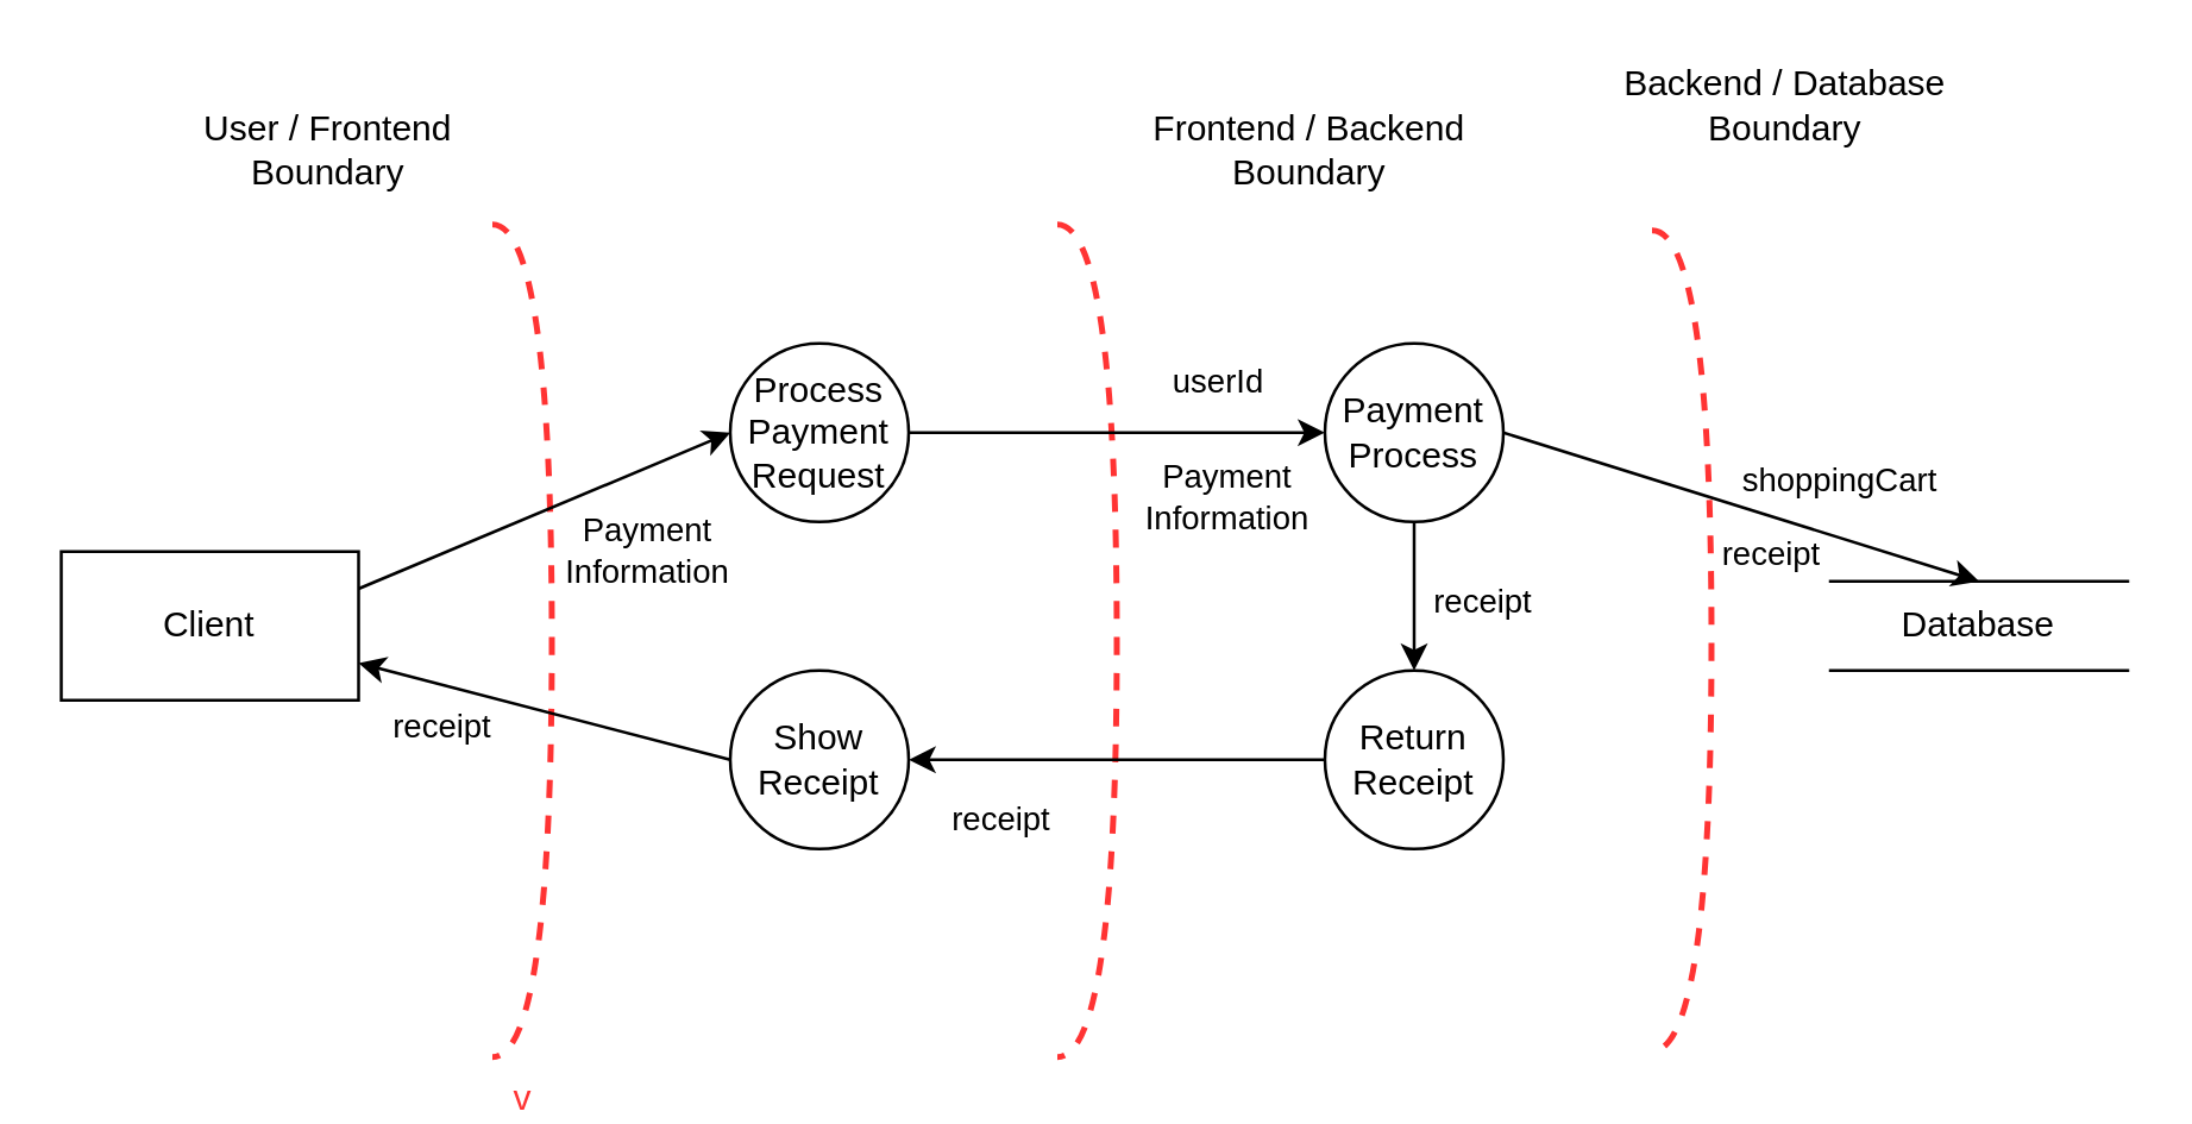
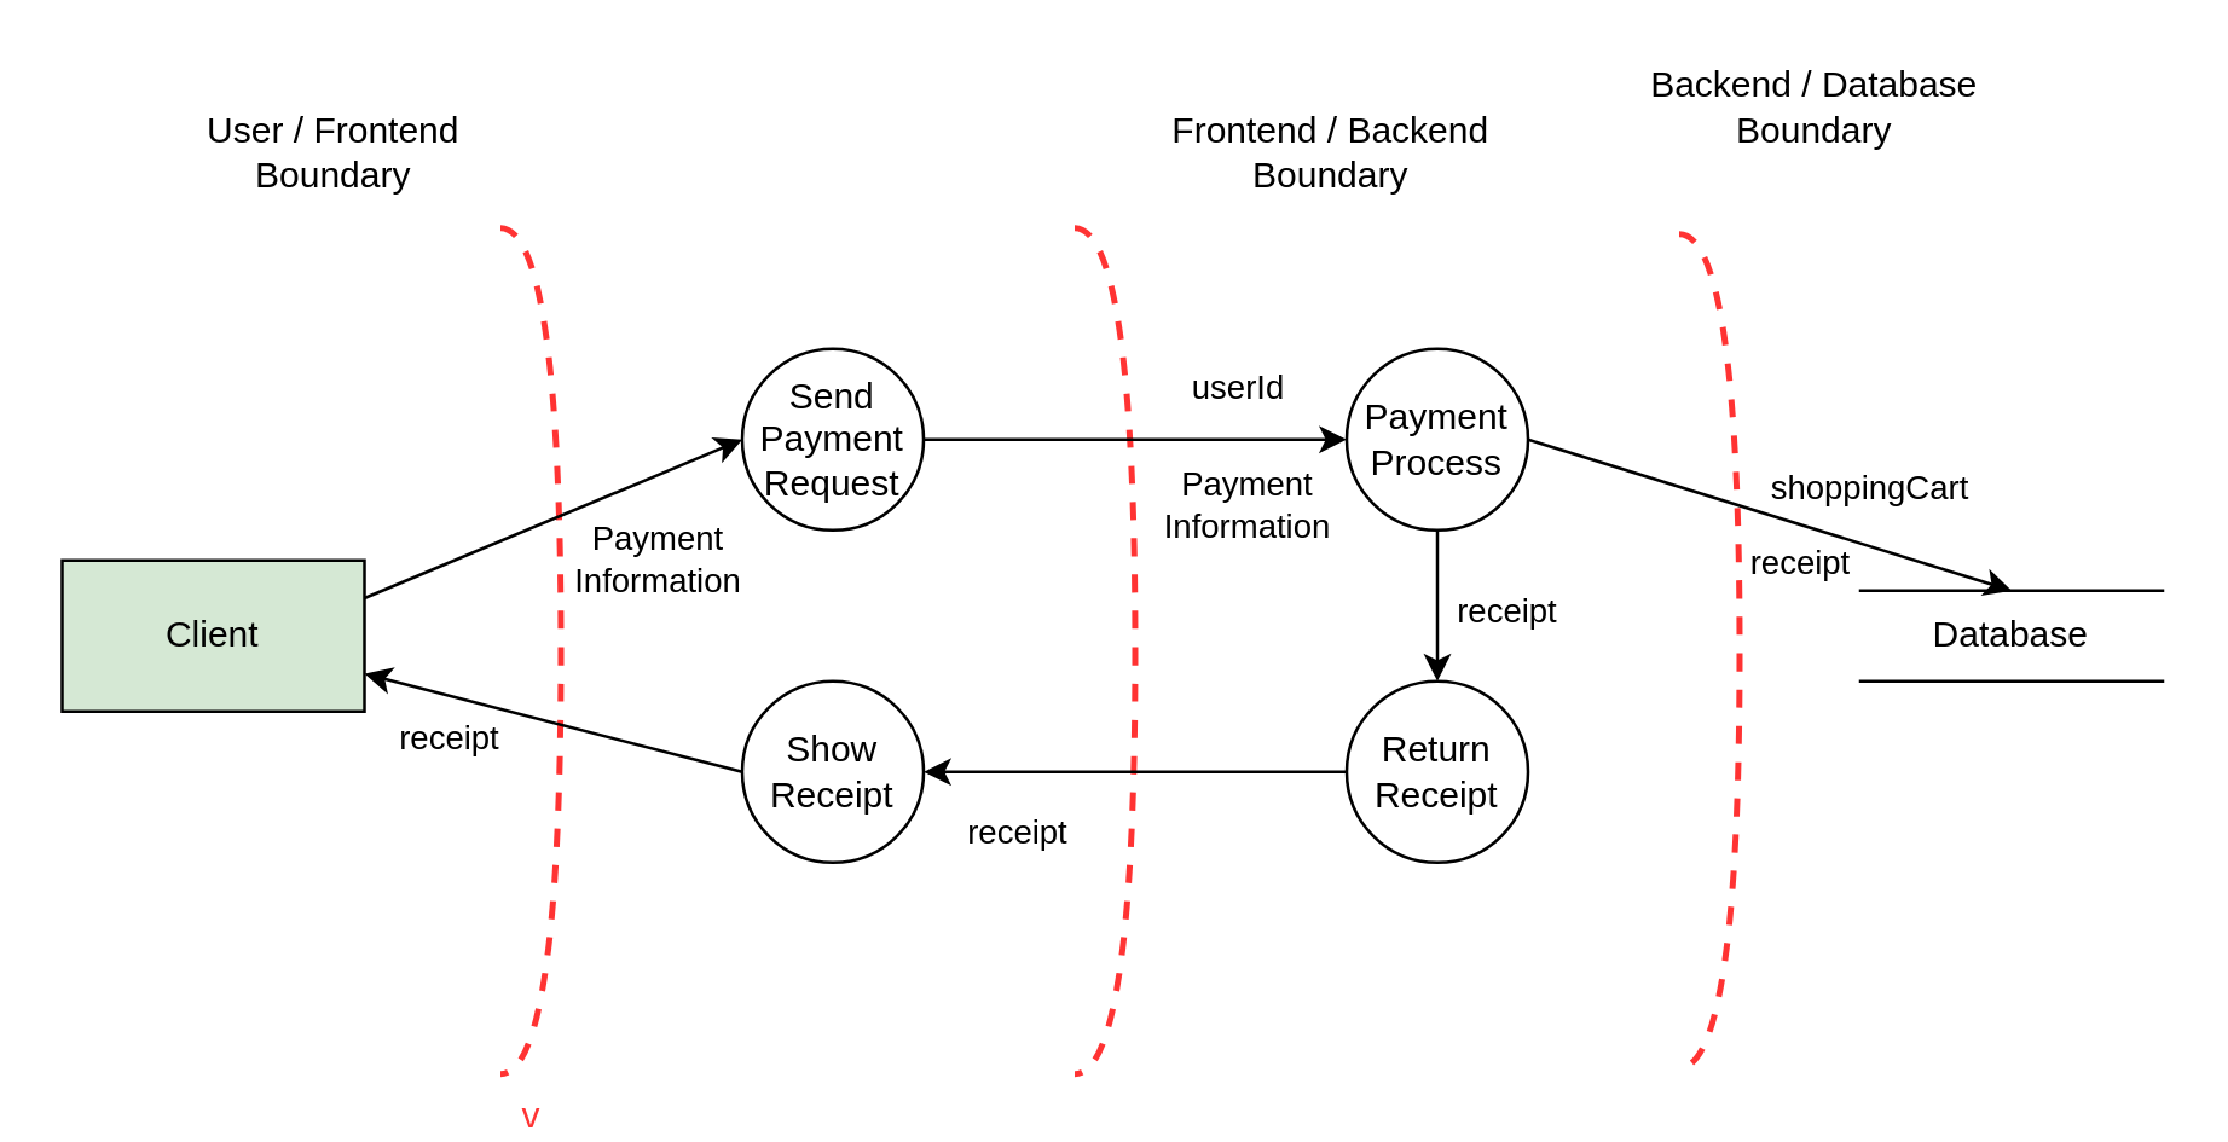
- <mxCell id="11" value="Process Payment&lt;div&gt;Request&lt;/div&gt;" style="shape=ellipse;html=1;dashed=0;whiteSpace=wrap;perimeter=ellipsePerimeter;" parent="1" vertex="1"><mxGeometry x="245" y="115" width="60" height="60" as="geometry" /></mxCell>
+ <mxCell id="11" value="Send Payment&lt;div&gt;Request&lt;/div&gt;" style="shape=ellipse;html=1;dashed=0;whiteSpace=wrap;perimeter=ellipsePerimeter;" parent="1" vertex="1"><mxGeometry x="245" y="115" width="60" height="60" as="geometry" /></mxCell>
- <mxCell id="2" value="Client" style="html=1;dashed=0;whiteSpace=wrap;" parent="1" vertex="1"><mxGeometry x="20" y="185" width="100" height="50" as="geometry" /></mxCell>
+ <mxCell id="2" value="Client" style="html=1;dashed=0;whiteSpace=wrap;fillColor=#d5e8d4;" parent="1" vertex="1"><mxGeometry x="20" y="185" width="100" height="50" as="geometry" /></mxCell>
